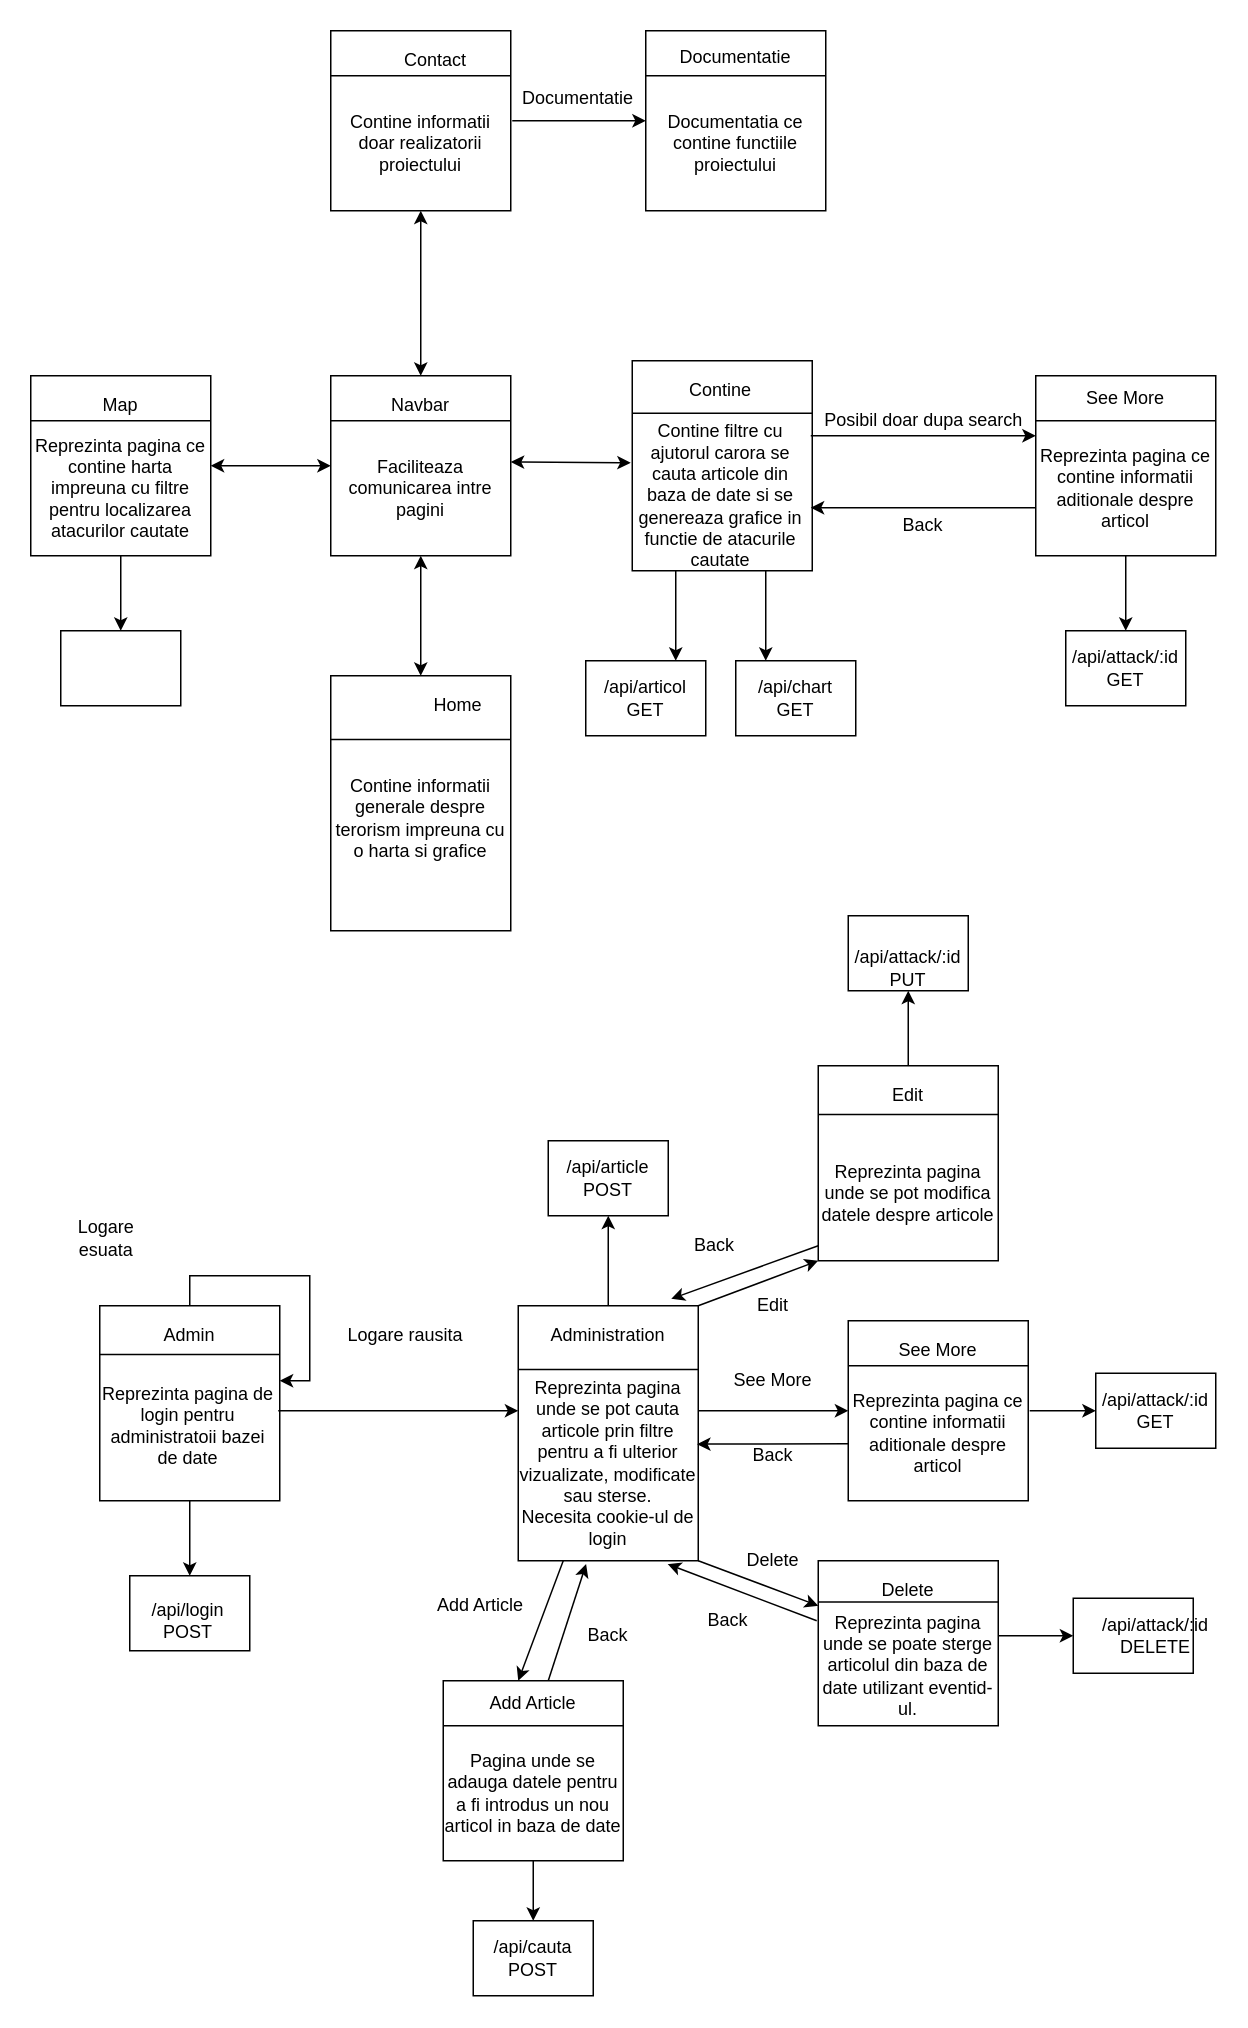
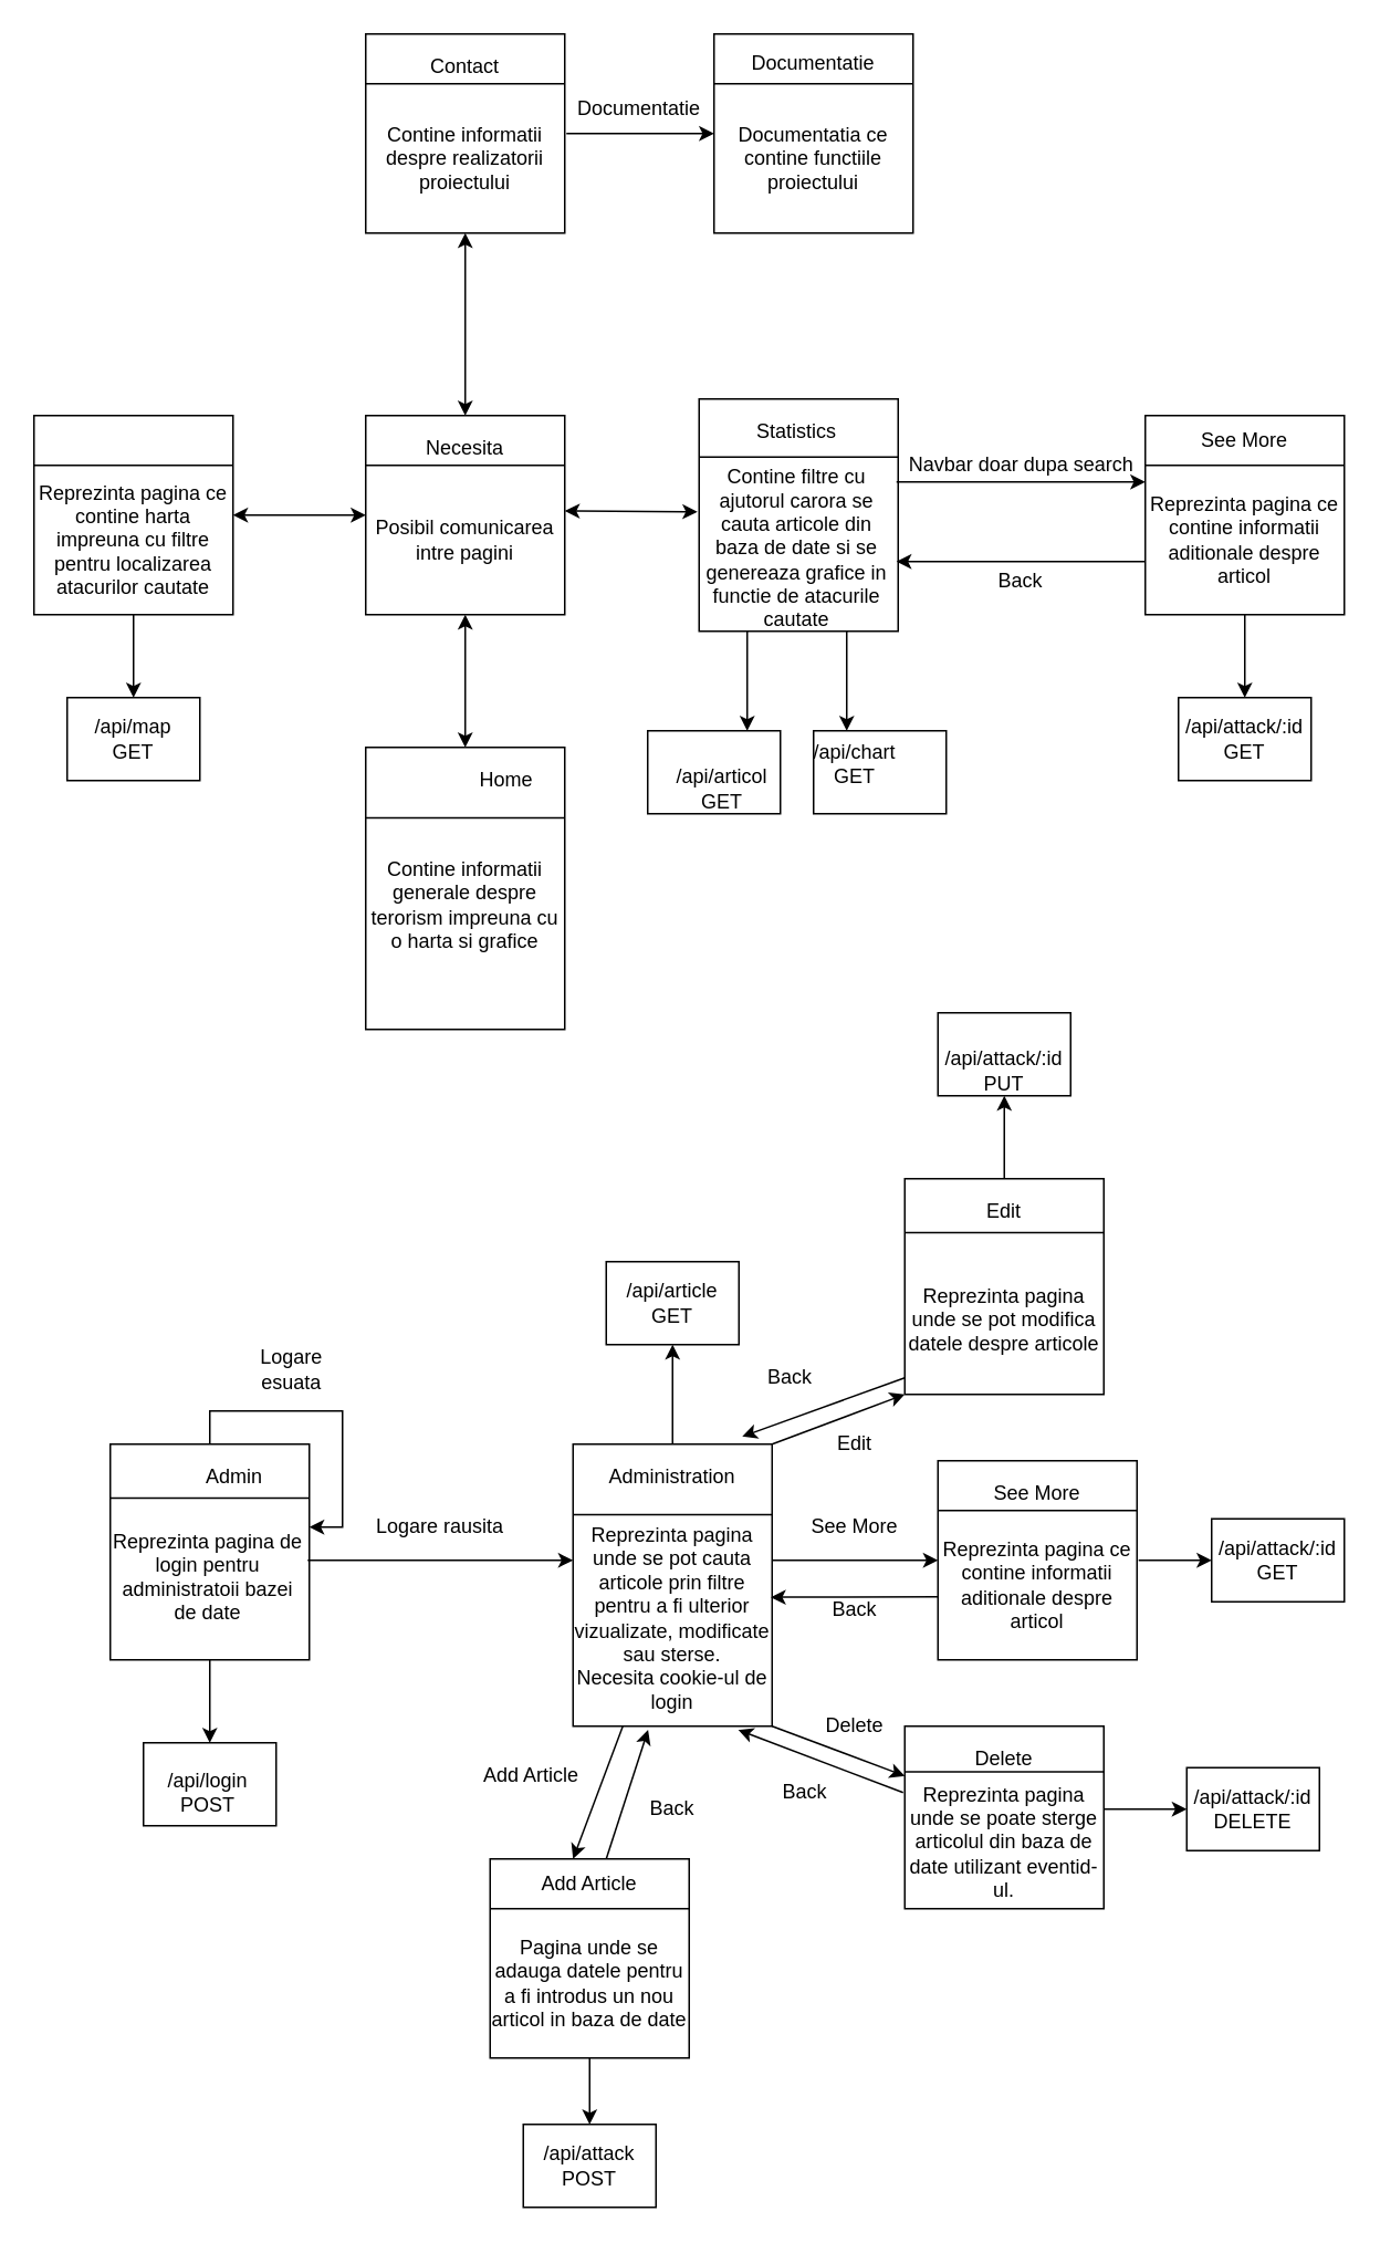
- <mxCell id="22" value="Contact" style="text;html=1;strokeColor=none;fillColor=none;align=center;verticalAlign=middle;whiteSpace=wrap;rounded=0;" vertex="1" parent="1"><mxGeometry x="270" y="30" width="40" height="20" as="geometry" /></mxCell>
+ <mxCell id="22" value="Contact" style="text;html=1;strokeColor=none;fillColor=none;align=center;verticalAlign=middle;whiteSpace=wrap;rounded=0;" vertex="1" parent="1"><mxGeometry x="260" y="30" width="40" height="20" as="geometry" /></mxCell>
- <mxCell id="23" value="Contine informatii doar realizatorii proiectului" style="text;html=1;strokeColor=none;fillColor=none;align=center;verticalAlign=middle;whiteSpace=wrap;rounded=0;" vertex="1" parent="1"><mxGeometry x="220" y="60" width="120" height="70" as="geometry" /></mxCell>
+ <mxCell id="23" value="Contine informatii despre realizatorii proiectului" style="text;html=1;strokeColor=none;fillColor=none;align=center;verticalAlign=middle;whiteSpace=wrap;rounded=0;" vertex="1" parent="1"><mxGeometry x="220" y="60" width="120" height="70" as="geometry" /></mxCell>
- <mxCell id="18" value="Contine" style="text;html=1;strokeColor=none;fillColor=none;align=center;verticalAlign=middle;whiteSpace=wrap;rounded=0;" vertex="1" parent="1"><mxGeometry x="460" y="250" width="40" height="20" as="geometry" /></mxCell>
+ <mxCell id="18" value="Statistics" style="text;html=1;strokeColor=none;fillColor=none;align=center;verticalAlign=middle;whiteSpace=wrap;rounded=0;" vertex="1" parent="1"><mxGeometry x="460" y="250" width="40" height="20" as="geometry" /></mxCell>
- <mxCell id="17" value="Map" style="text;html=1;strokeColor=none;fillColor=none;align=center;verticalAlign=middle;whiteSpace=wrap;rounded=0;" vertex="1" parent="1"><mxGeometry x="60" y="260" width="40" height="20" as="geometry" /></mxCell>
- <mxCell id="7" value="Navbar" style="text;html=1;strokeColor=none;fillColor=none;align=center;verticalAlign=middle;whiteSpace=wrap;rounded=0;" vertex="1" parent="1"><mxGeometry x="220" y="260" width="120" height="20" as="geometry" /></mxCell>
+ <mxCell id="7" value="Necesita" style="text;html=1;strokeColor=none;fillColor=none;align=center;verticalAlign=middle;whiteSpace=wrap;rounded=0;" vertex="1" parent="1"><mxGeometry x="220" y="260" width="120" height="20" as="geometry" /></mxCell>
- <mxCell id="29" value="Posibil doar dupa search" style="text;html=1;align=center;verticalAlign=middle;resizable=0;points=[];autosize=1;" vertex="1" parent="1"><mxGeometry x="540" y="270" width="150" height="20" as="geometry" /></mxCell>
+ <mxCell id="29" value="Navbar doar dupa search" style="text;html=1;align=center;verticalAlign=middle;resizable=0;points=[];autosize=1;" vertex="1" parent="1"><mxGeometry x="540" y="270" width="150" height="20" as="geometry" /></mxCell>
- <mxCell id="9" value="Faciliteaza comunicarea intre pagini" style="text;html=1;strokeColor=none;fillColor=none;align=center;verticalAlign=middle;whiteSpace=wrap;rounded=0;" vertex="1" parent="1"><mxGeometry x="220" y="290" width="120" height="70" as="geometry" /></mxCell>
+ <mxCell id="9" value="Posibil comunicarea intre pagini" style="text;html=1;strokeColor=none;fillColor=none;align=center;verticalAlign=middle;whiteSpace=wrap;rounded=0;" vertex="1" parent="1"><mxGeometry x="220" y="290" width="120" height="70" as="geometry" /></mxCell>
+ <mxCell id="107" value="/api/map&lt;br&gt;GET" style="text;html=1;strokeColor=none;fillColor=none;align=center;verticalAlign=middle;whiteSpace=wrap;rounded=0;" vertex="1" parent="1"><mxGeometry x="60" y="435" width="40" height="20" as="geometry" /></mxCell>
- <mxCell id="103" value="/api/articol&lt;br&gt;GET" style="text;html=1;strokeColor=none;fillColor=none;align=center;verticalAlign=middle;whiteSpace=wrap;rounded=0;" vertex="1" parent="1"><mxGeometry x="410" y="455" width="40" height="20" as="geometry" /></mxCell>
+ <mxCell id="103" value="/api/articol&lt;br&gt;GET" style="text;html=1;strokeColor=none;fillColor=none;align=center;verticalAlign=middle;whiteSpace=wrap;rounded=0;" vertex="1" parent="1"><mxGeometry x="415" y="465" width="40" height="20" as="geometry" /></mxCell>
- <mxCell id="104" value="/api/chart&lt;br&gt;GET" style="text;html=1;strokeColor=none;fillColor=none;align=center;verticalAlign=middle;whiteSpace=wrap;rounded=0;" vertex="1" parent="1"><mxGeometry x="510" y="455" width="40" height="20" as="geometry" /></mxCell>
+ <mxCell id="104" value="/api/chart&lt;br&gt;GET" style="text;html=1;strokeColor=none;fillColor=none;align=center;verticalAlign=middle;whiteSpace=wrap;rounded=0;" vertex="1" parent="1"><mxGeometry x="495" y="450" width="40" height="20" as="geometry" /></mxCell>
- <mxCell id="89" value="/api/article&lt;br&gt;POST" style="text;html=1;strokeColor=none;fillColor=none;align=center;verticalAlign=middle;whiteSpace=wrap;rounded=0;" vertex="1" parent="1"><mxGeometry x="365" y="760" width="80" height="50" as="geometry" /></mxCell>
+ <mxCell id="89" value="/api/article&lt;br&gt;GET" style="text;html=1;strokeColor=none;fillColor=none;align=center;verticalAlign=middle;whiteSpace=wrap;rounded=0;" vertex="1" parent="1"><mxGeometry x="365" y="760" width="80" height="50" as="geometry" /></mxCell>
- <mxCell id="42" value="Logare esuata" style="text;html=1;strokeColor=none;fillColor=none;align=center;verticalAlign=middle;whiteSpace=wrap;rounded=0;" vertex="1" parent="1"><mxGeometry x="41" y="810" width="59" height="30" as="geometry" /></mxCell>
+ <mxCell id="42" value="Logare esuata" style="text;html=1;strokeColor=none;fillColor=none;align=center;verticalAlign=middle;whiteSpace=wrap;rounded=0;" vertex="1" parent="1"><mxGeometry x="146" y="810" width="59" height="30" as="geometry" /></mxCell>
- <mxCell id="35" value="Admin" style="text;html=1;strokeColor=none;fillColor=none;align=center;verticalAlign=middle;whiteSpace=wrap;rounded=0;" vertex="1" parent="1"><mxGeometry x="106" y="880" width="40" height="20" as="geometry" /></mxCell>
+ <mxCell id="35" value="Admin" style="text;html=1;strokeColor=none;fillColor=none;align=center;verticalAlign=middle;whiteSpace=wrap;rounded=0;" vertex="1" parent="1"><mxGeometry x="121" y="880" width="40" height="20" as="geometry" /></mxCell>
- <mxCell id="40" value="Logare rausita" style="text;html=1;strokeColor=none;fillColor=none;align=center;verticalAlign=middle;whiteSpace=wrap;rounded=0;" vertex="1" parent="1"><mxGeometry x="205" y="880" width="130" height="20" as="geometry" /></mxCell>
+ <mxCell id="40" value="Logare rausita" style="text;html=1;strokeColor=none;fillColor=none;align=center;verticalAlign=middle;whiteSpace=wrap;rounded=0;" vertex="1" parent="1"><mxGeometry x="200" y="910" width="130" height="20" as="geometry" /></mxCell>
- <mxCell id="95" value="/api/attack/:id&lt;br&gt;DELETE" style="text;html=1;strokeColor=none;fillColor=none;align=center;verticalAlign=middle;whiteSpace=wrap;rounded=0;" vertex="1" parent="1"><mxGeometry x="750" y="1080" width="40" height="20" as="geometry" /></mxCell>
+ <mxCell id="95" value="/api/attack/:id&lt;br&gt;DELETE" style="text;html=1;strokeColor=none;fillColor=none;align=center;verticalAlign=middle;whiteSpace=wrap;rounded=0;" vertex="1" parent="1"><mxGeometry x="735" y="1080" width="40" height="20" as="geometry" /></mxCell>
- <mxCell id="92" value="/api/cauta&lt;br&gt;POST" style="text;html=1;strokeColor=none;fillColor=none;align=center;verticalAlign=middle;whiteSpace=wrap;rounded=0;" vertex="1" parent="1"><mxGeometry x="335" y="1295" width="40" height="20" as="geometry" /></mxCell>
+ <mxCell id="92" value="/api/attack&lt;br&gt;POST" style="text;html=1;strokeColor=none;fillColor=none;align=center;verticalAlign=middle;whiteSpace=wrap;rounded=0;" vertex="1" parent="1"><mxGeometry x="335" y="1295" width="40" height="20" as="geometry" /></mxCell>
